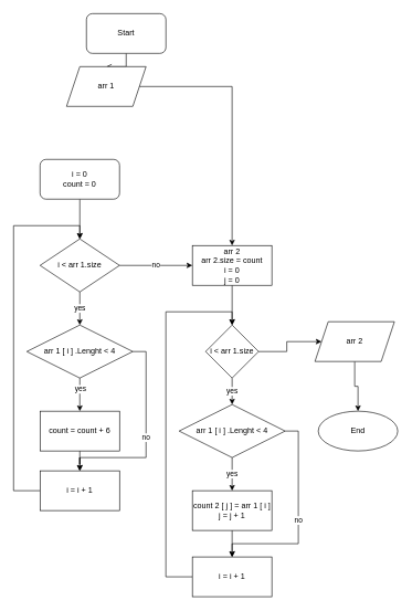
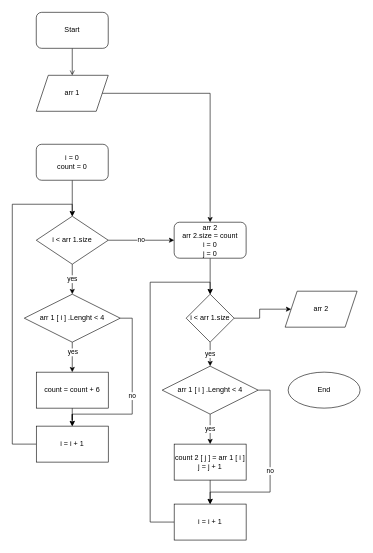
- <mxCell id="3" value="Start" style="rounded=1;whiteSpace=wrap;html=1;" vertex="1" parent="1"><mxGeometry x="130" y="20" width="120" height="60" as="geometry" /></mxCell>
+ <mxCell id="3" value="Start" style="rounded=1;whiteSpace=wrap;html=1;" vertex="1" parent="1"><mxGeometry x="60" y="20" width="120" height="60" as="geometry" /></mxCell>
- <mxCell id="5" value="arr 1" style="shape=parallelogram;perimeter=parallelogramPerimeter;whiteSpace=wrap;html=1;fixedSize=1;" vertex="1" parent="1"><mxGeometry x="100" y="100" width="120" height="60" as="geometry" /></mxCell>
+ <mxCell id="5" value="arr 1" style="shape=parallelogram;perimeter=parallelogramPerimeter;whiteSpace=wrap;html=1;fixedSize=1;" vertex="1" parent="1"><mxGeometry x="60" y="125" width="120" height="60" as="geometry" /></mxCell>
- <mxCell id="20" value="arr 2&lt;br&gt;arr 2.size = count&lt;br&gt;i = 0&lt;br&gt;j = 0" style="rounded=0;whiteSpace=wrap;html=1;" vertex="1" parent="1"><mxGeometry x="289.94" y="370" width="120" height="60" as="geometry" /></mxCell>
+ <mxCell id="20" value="arr 2&lt;br&gt;arr 2.size = count&lt;br&gt;i = 0&lt;br&gt;j = 0" style="whiteSpace=wrap;html=1;rounded=1;" vertex="1" parent="1"><mxGeometry x="289.94" y="370" width="120" height="60" as="geometry" /></mxCell>
- <mxCell id="31" value="" style="edgeStyle=orthogonalEdgeStyle;rounded=0;orthogonalLoop=1;jettySize=auto;html=1;" edge="1" parent="1" source="32" target="33"><mxGeometry relative="1" as="geometry" /></mxCell>
